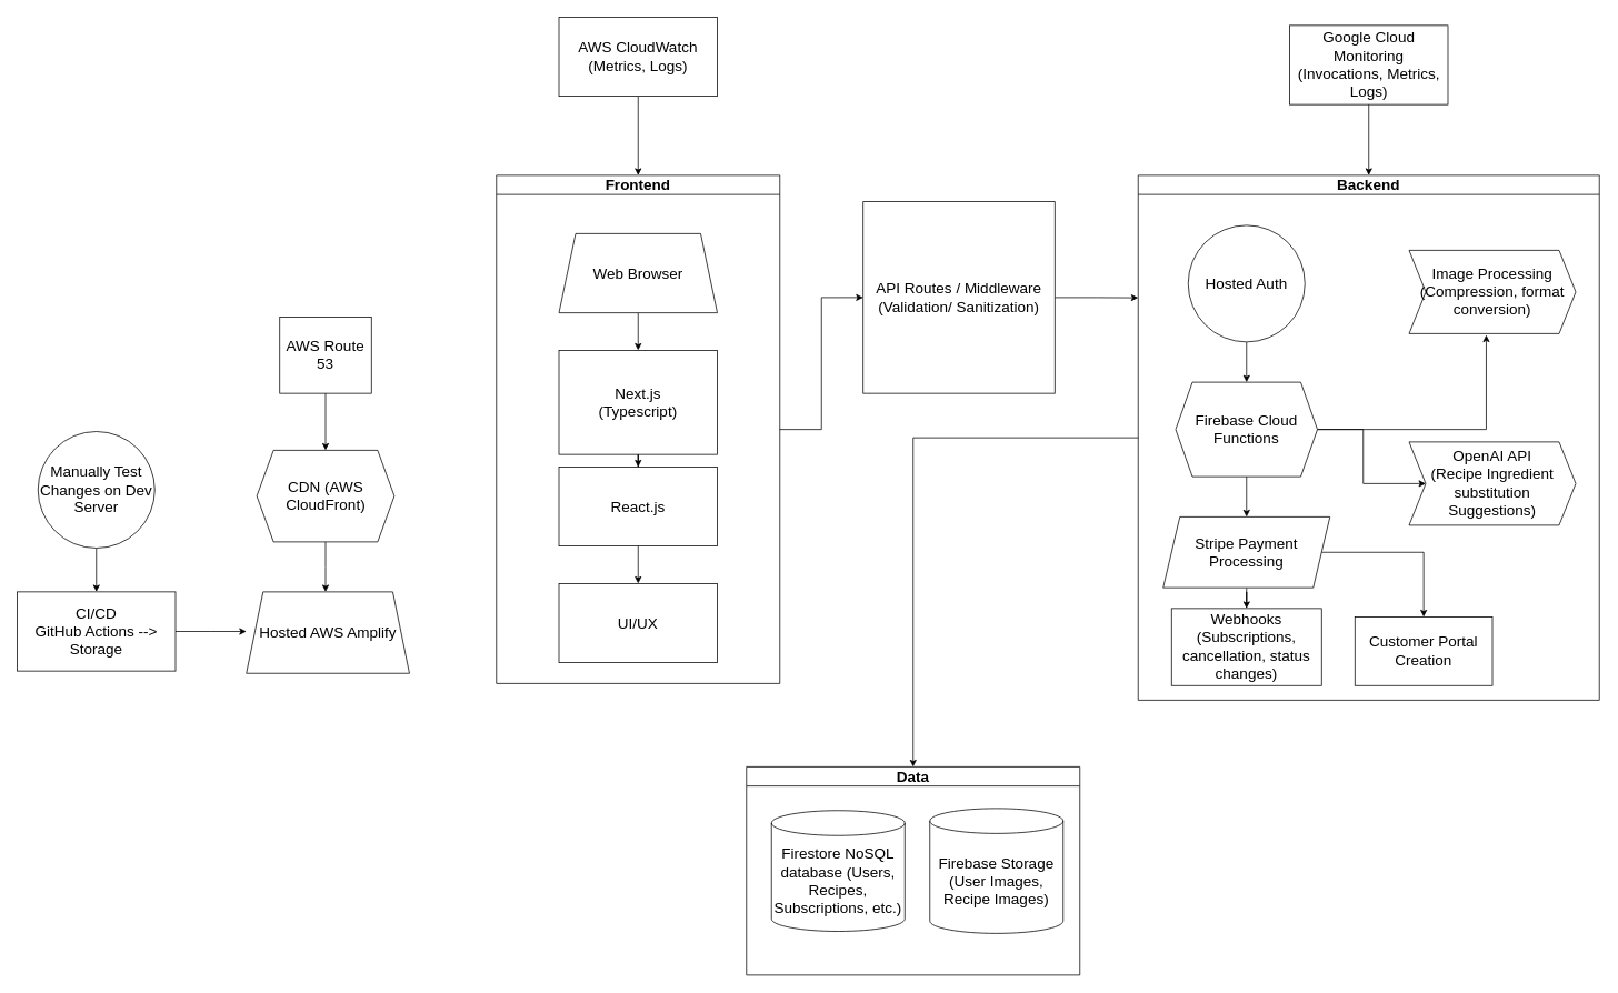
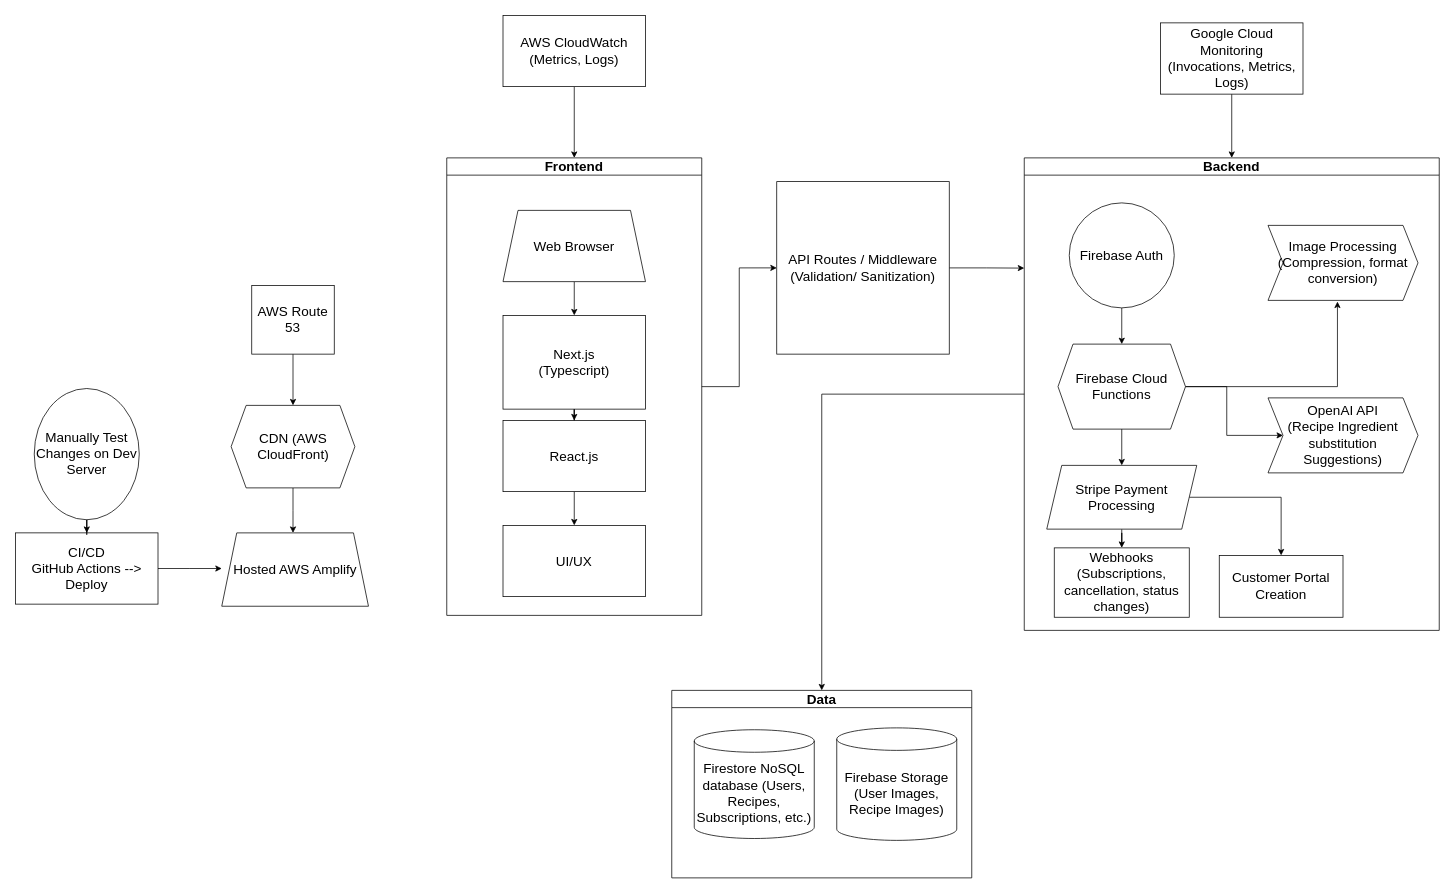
- <mxCell id="27" value="Hosted Auth" style="ellipse;whiteSpace=wrap;html=1;aspect=fixed;fontSize=18;" vertex="1" parent="25"><mxGeometry x="60" y="60" width="140" height="140" as="geometry" /></mxCell>
+ <mxCell id="27" value="Firebase Auth" style="ellipse;whiteSpace=wrap;html=1;aspect=fixed;fontSize=18;" vertex="1" parent="25"><mxGeometry x="60" y="60" width="140" height="140" as="geometry" /></mxCell>
- <mxCell id="9" value="Manually Test Changes on Dev Server" style="ellipse;whiteSpace=wrap;html=1;aspect=fixed;fontSize=18;" vertex="1" parent="1"><mxGeometry x="45" y="517.5" width="140" height="140" as="geometry" /></mxCell>
+ <mxCell id="9" value="Manually Test Changes on Dev Server" style="ellipse;whiteSpace=wrap;html=1;aspect=fixed;fontSize=18;" vertex="1" parent="1"><mxGeometry x="45" y="517.5" width="140" height="175" as="geometry" /></mxCell>
- <mxCell id="7" value="CI/CD&lt;div&gt;GitHub Actions --&amp;gt; Storage&lt;/div&gt;" style="rounded=0;whiteSpace=wrap;html=1;fontSize=18;" vertex="1" parent="1"><mxGeometry x="20" y="710" width="190" height="95" as="geometry" /></mxCell>
+ <mxCell id="7" value="CI/CD&lt;div&gt;GitHub Actions --&amp;gt; Deploy&lt;/div&gt;" style="rounded=0;whiteSpace=wrap;html=1;fontSize=18;" vertex="1" parent="1"><mxGeometry x="20" y="710" width="190" height="95" as="geometry" /></mxCell>
